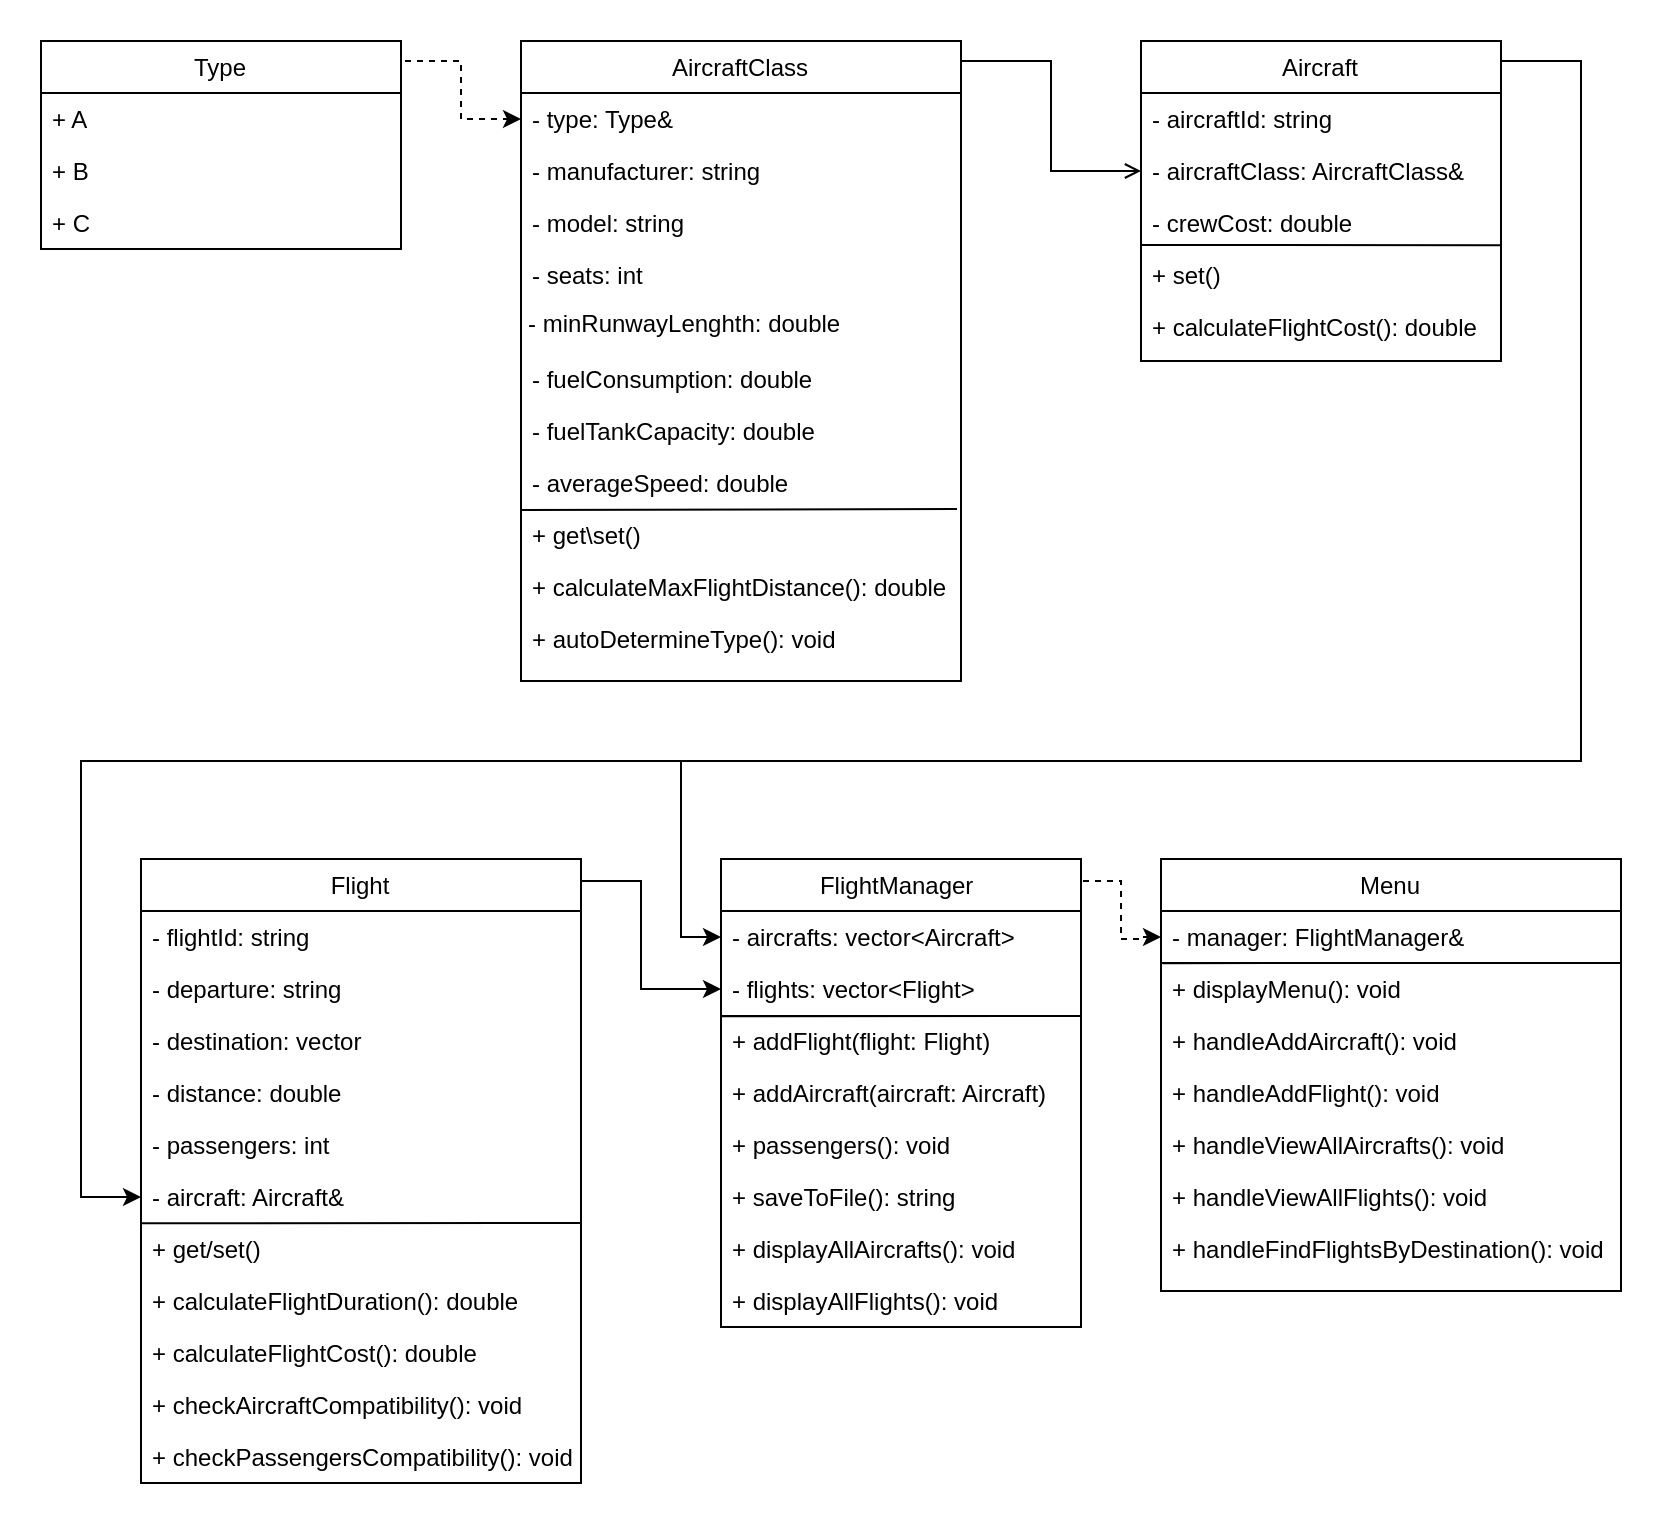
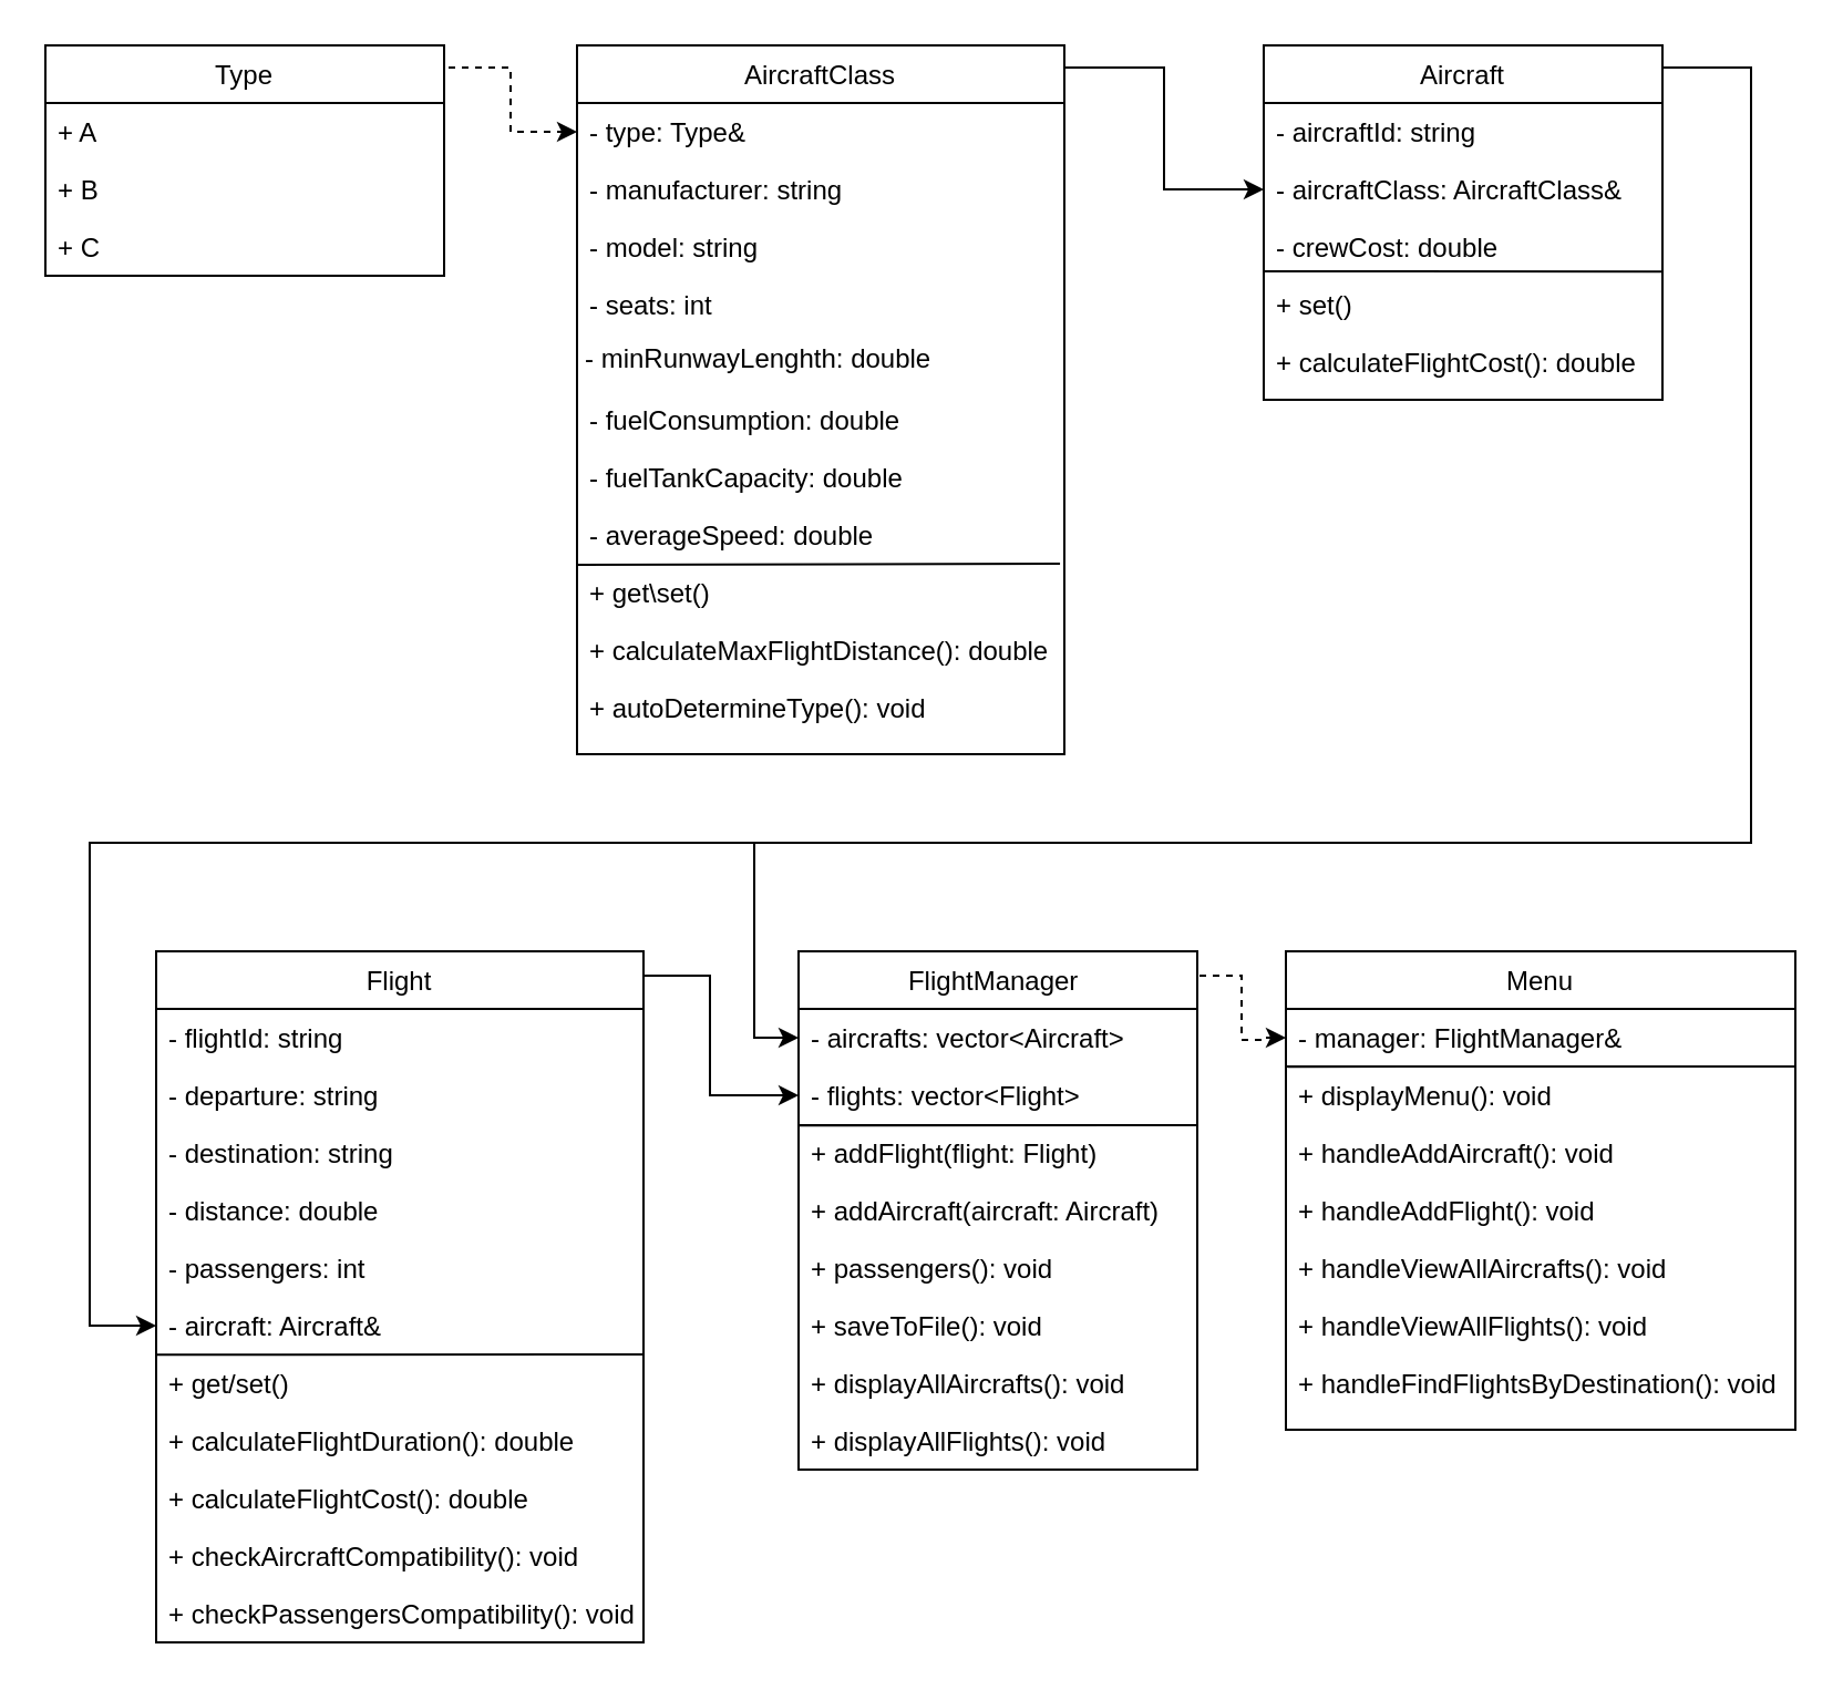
- <mxCell id="64" style="edgeStyle=orthogonalEdgeStyle;rounded=0;orthogonalLoop=1;jettySize=auto;html=1;exitX=1;exitY=0.5;exitDx=0;exitDy=0;entryX=0;entryY=0.5;entryDx=0;entryDy=0;endArrow=open;" edge="1" parent="1" source="3" target="44"><mxGeometry relative="1" as="geometry"><Array as="points"><mxPoint x="480" y="30" /><mxPoint x="525" y="30" /><mxPoint x="525" y="85" /></Array></mxGeometry></mxCell>
+ <mxCell id="64" style="edgeStyle=orthogonalEdgeStyle;rounded=0;orthogonalLoop=1;jettySize=auto;html=1;exitX=1;exitY=0.5;exitDx=0;exitDy=0;entryX=0;entryY=0.5;entryDx=0;entryDy=0;" edge="1" parent="1" source="3" target="44"><mxGeometry relative="1" as="geometry"><Array as="points"><mxPoint x="480" y="30" /><mxPoint x="525" y="30" /><mxPoint x="525" y="85" /></Array></mxGeometry></mxCell>
- <mxCell id="19" value="- destination: vector" style="text;align=left;verticalAlign=top;spacingLeft=4;spacingRight=4;overflow=hidden;rotatable=0;points=[[0,0.5],[1,0.5]];portConstraint=eastwest;fontStyle=0" parent="16" vertex="1"><mxGeometry y="78" width="220" height="26" as="geometry" /></mxCell>
+ <mxCell id="19" value="- destination: string" style="text;align=left;verticalAlign=top;spacingLeft=4;spacingRight=4;overflow=hidden;rotatable=0;points=[[0,0.5],[1,0.5]];portConstraint=eastwest;fontStyle=0" parent="16" vertex="1"><mxGeometry y="78" width="220" height="26" as="geometry" /></mxCell>
- <mxCell id="37" value="+ saveToFile(): string" style="text;align=left;verticalAlign=top;spacingLeft=4;spacingRight=4;overflow=hidden;rotatable=0;points=[[0,0.5],[1,0.5]];portConstraint=eastwest;" parent="30" vertex="1"><mxGeometry y="156" width="180" height="26" as="geometry" /></mxCell>
+ <mxCell id="37" value="+ saveToFile(): void" style="text;align=left;verticalAlign=top;spacingLeft=4;spacingRight=4;overflow=hidden;rotatable=0;points=[[0,0.5],[1,0.5]];portConstraint=eastwest;" parent="30" vertex="1"><mxGeometry y="156" width="180" height="26" as="geometry" /></mxCell>
